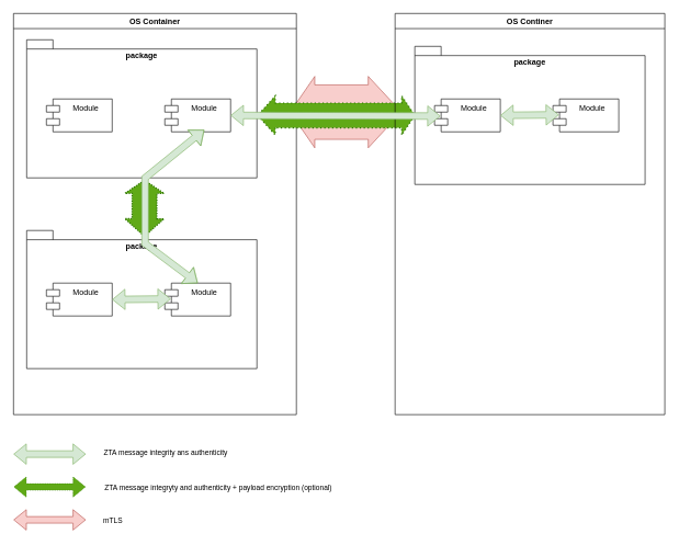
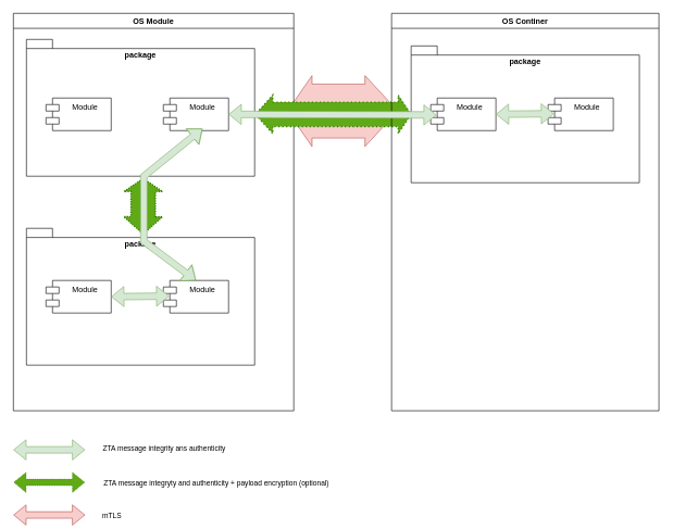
- <mxCell id="3" value="OS Container" style="swimlane;whiteSpace=wrap;html=1;" vertex="1" parent="1"><mxGeometry x="20" y="20" width="430" height="610" as="geometry" /></mxCell>
+ <mxCell id="3" value="OS Module" style="swimlane;whiteSpace=wrap;html=1;" vertex="1" parent="1"><mxGeometry x="20" y="20" width="430" height="610" as="geometry" /></mxCell>
